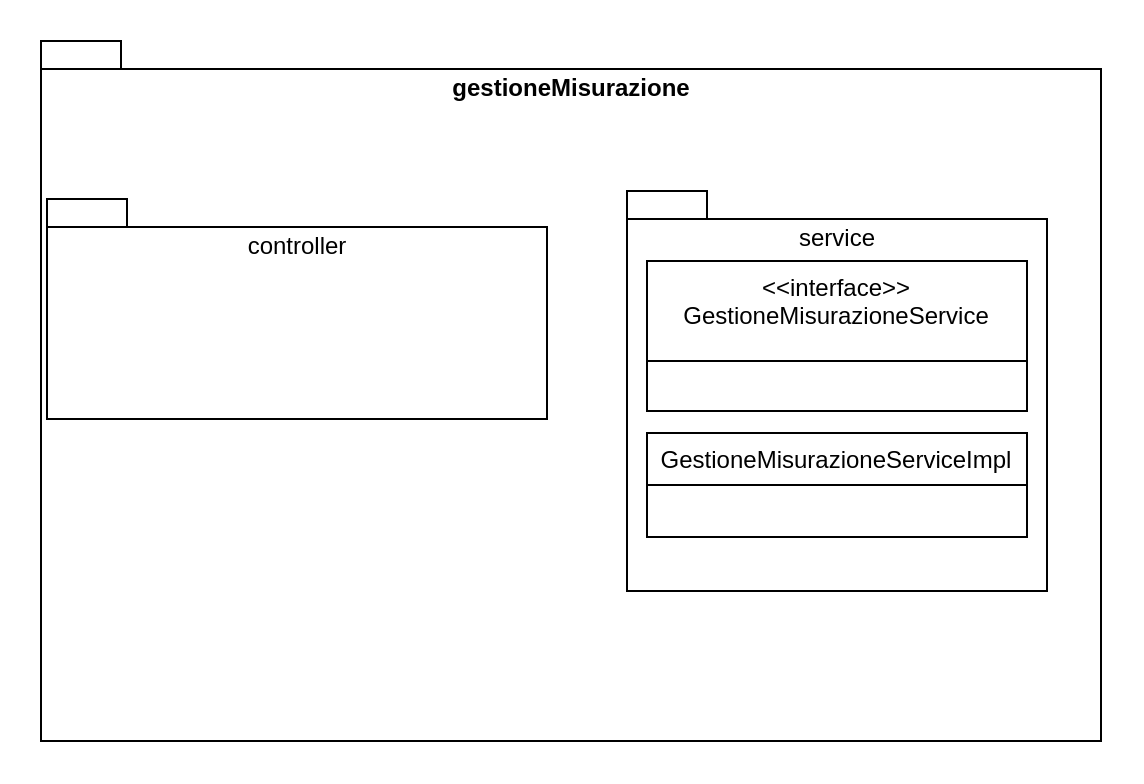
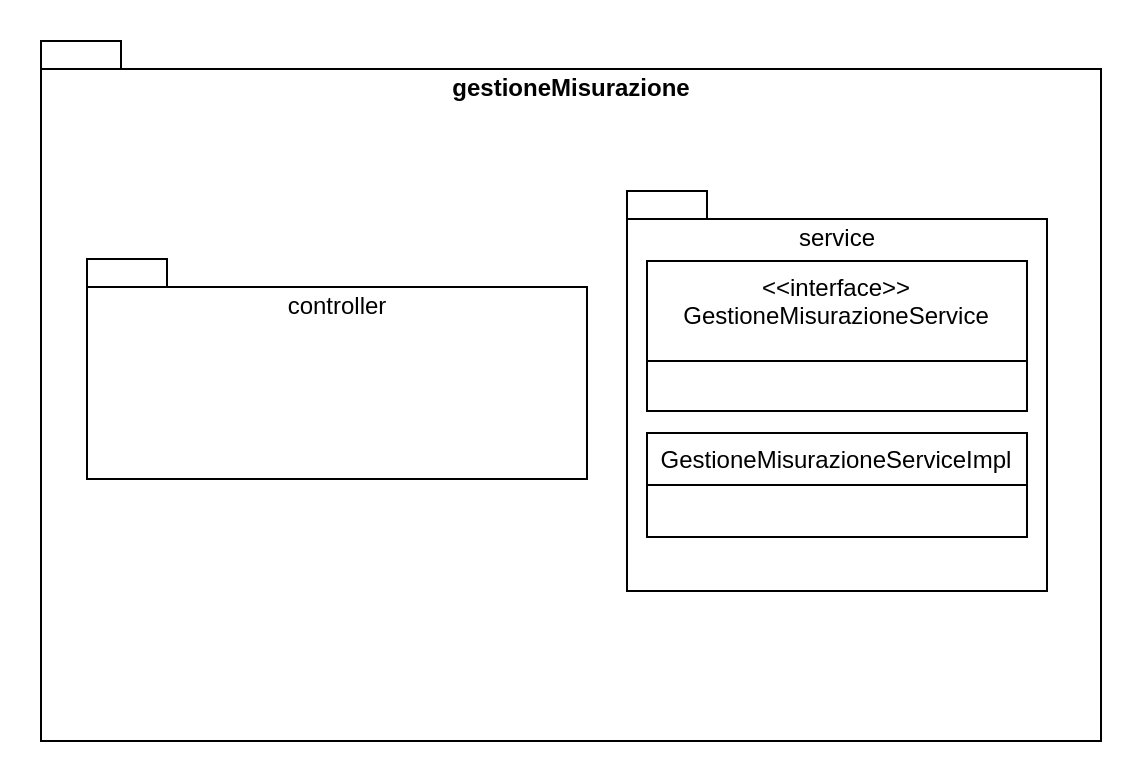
- <mxCell id="3" value="&lt;span style=&quot;font-weight: normal&quot;&gt;controller&lt;/span&gt;" style="shape=folder;fontStyle=1;spacingTop=10;tabWidth=40;tabHeight=14;tabPosition=left;html=1;verticalAlign=top;" parent="1" vertex="1"><mxGeometry x="23" y="99" width="250" height="110" as="geometry" /></mxCell>
+ <mxCell id="3" value="&lt;span style=&quot;font-weight: normal&quot;&gt;controller&lt;/span&gt;" style="shape=folder;fontStyle=1;spacingTop=10;tabWidth=40;tabHeight=14;tabPosition=left;html=1;verticalAlign=top;" parent="1" vertex="1"><mxGeometry x="43" y="129" width="250" height="110" as="geometry" /></mxCell>
